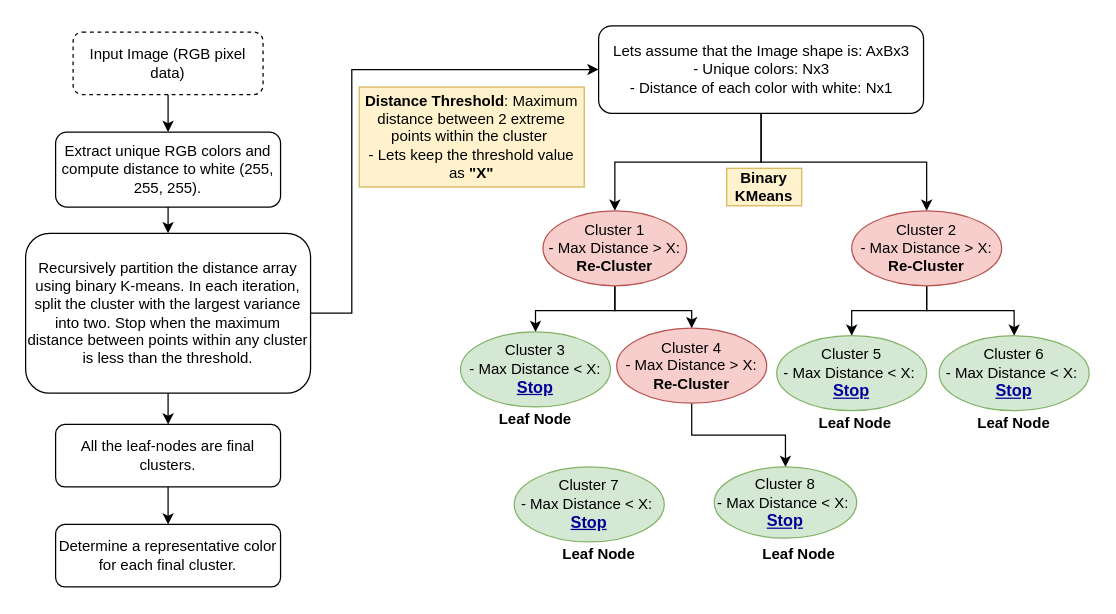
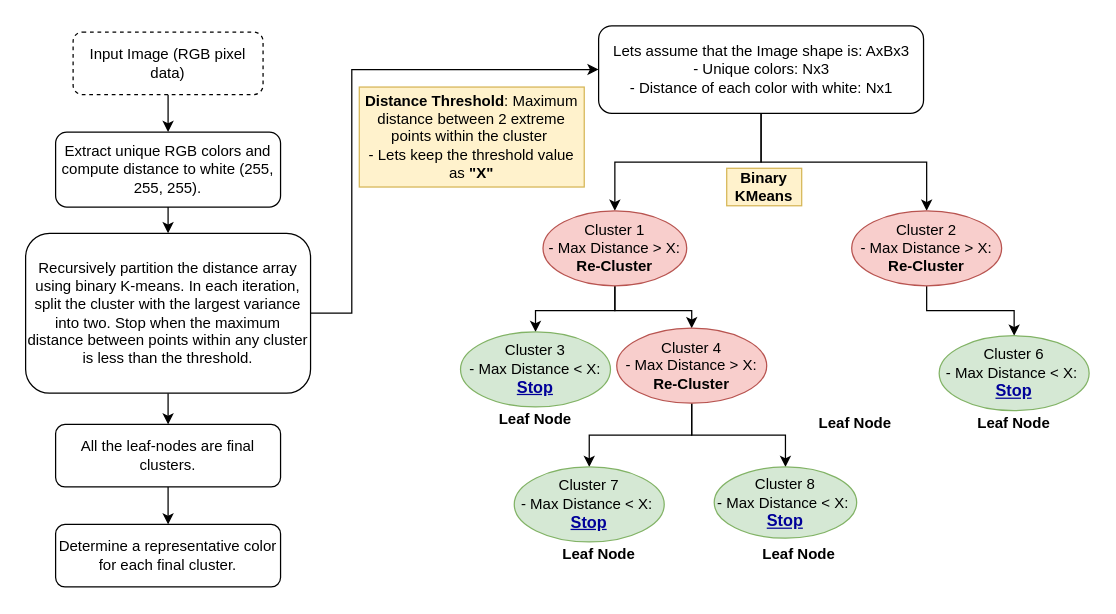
- <mxCell id="18" style="edgeStyle=orthogonalEdgeStyle;rounded=0;orthogonalLoop=1;jettySize=auto;html=1;entryX=0.5;entryY=0;entryDx=0;entryDy=0;" parent="1" source="20" target="27" edge="1"><mxGeometry relative="1" as="geometry" /></mxCell>
- <mxCell id="27" value="Cluster 5&lt;br&gt;- Max Distance &amp;lt; X:&amp;nbsp;&lt;br&gt;&lt;u style=&quot;color: rgb(0, 0, 153); font-size: 13px;&quot;&gt;&lt;b&gt;Stop&lt;/b&gt;&lt;/u&gt;" style="ellipse;whiteSpace=wrap;html=1;fillColor=#d5e8d4;strokeColor=#82b366;" parent="1" vertex="1"><mxGeometry x="621" y="268" width="120" height="60" as="geometry" /></mxCell>
+ <mxCell id="24" style="edgeStyle=orthogonalEdgeStyle;rounded=0;orthogonalLoop=1;jettySize=auto;html=1;entryX=0.5;entryY=0;entryDx=0;entryDy=0;" parent="1" source="26" target="29" edge="1"><mxGeometry relative="1" as="geometry" /></mxCell>
